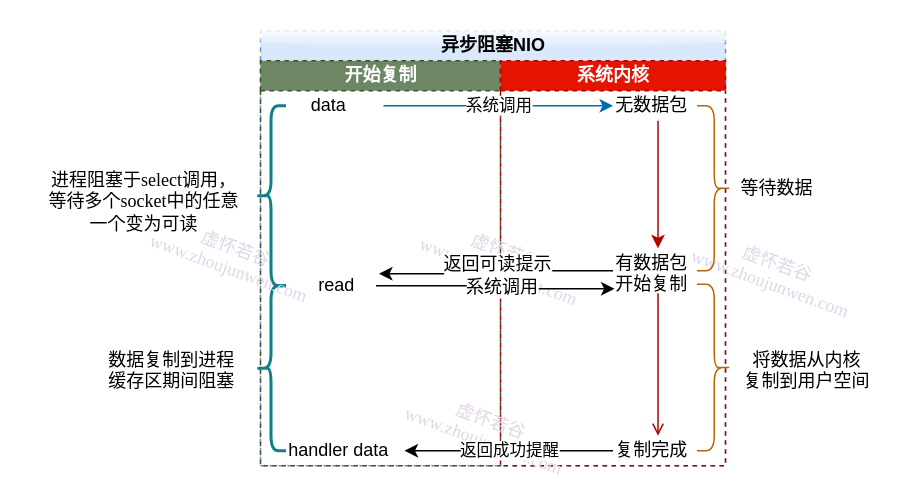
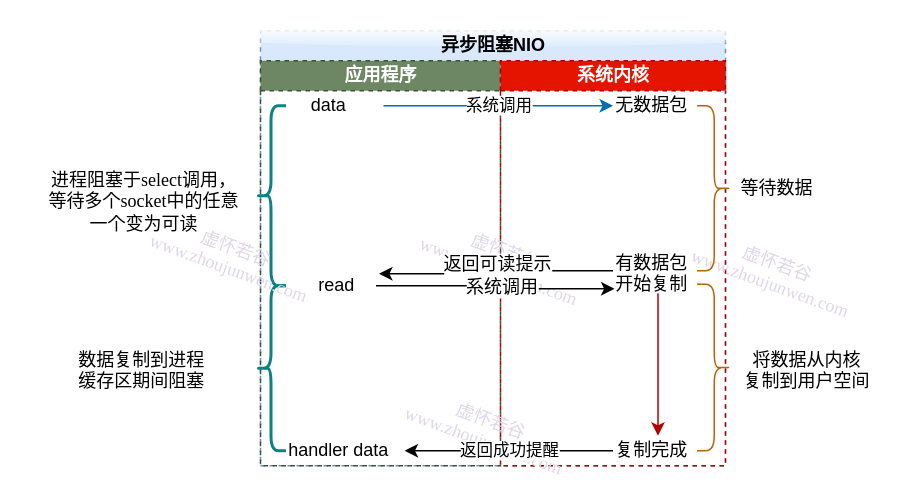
- <mxCell id="3" value="开始复制" style="swimlane;html=1;startSize=20;fillColor=#6d8764;strokeColor=#3A5431;dashed=1;fontColor=#ffffff;" vertex="1" parent="2"><mxGeometry y="20" width="160" height="270" as="geometry"><mxRectangle y="20" width="20" height="230" as="alternateBounds" /></mxGeometry></mxCell>
+ <mxCell id="3" value="应用程序" style="swimlane;html=1;startSize=20;fillColor=#6d8764;strokeColor=#3A5431;dashed=1;fontColor=#ffffff;" vertex="1" parent="2"><mxGeometry y="20" width="160" height="270" as="geometry"><mxRectangle y="20" width="20" height="230" as="alternateBounds" /></mxGeometry></mxCell>
- <mxCell id="23" style="edgeStyle=orthogonalEdgeStyle;rounded=0;orthogonalLoop=1;jettySize=auto;html=1;fillColor=#e51400;strokeColor=#B20000;" edge="1" parent="1" source="24" target="11"><mxGeometry relative="1" as="geometry" /></mxCell>
- <mxCell id="29" value="数据复制到进程&lt;br&gt;缓存区期间阻塞" style="text;html=1;resizable=0;points=[];autosize=1;align=left;verticalAlign=top;spacingTop=-4;fontFamily=Comic Sans MS;" vertex="1" parent="1"><mxGeometry x="70" y="230" width="100" height="30" as="geometry" /></mxCell>
+ <mxCell id="29" value="数据复制到进程&lt;br&gt;缓存区期间阻塞" style="text;html=1;resizable=0;points=[];autosize=1;align=left;verticalAlign=top;spacingTop=-4;fontFamily=Comic Sans MS;" vertex="1" parent="1"><mxGeometry x="50" y="230" width="100" height="30" as="geometry" /></mxCell>
- <mxCell id="12" style="edgeStyle=orthogonalEdgeStyle;rounded=0;orthogonalLoop=1;jettySize=auto;html=1;fillColor=#e51400;strokeColor=#B20000;endArrow=open;" edge="1" parent="7" source="11" target="10"><mxGeometry relative="1" as="geometry" /></mxCell>
+ <mxCell id="12" style="edgeStyle=orthogonalEdgeStyle;rounded=0;orthogonalLoop=1;jettySize=auto;html=1;fillColor=#e51400;strokeColor=#B20000;" edge="1" parent="7" source="11" target="10"><mxGeometry relative="1" as="geometry" /></mxCell>
